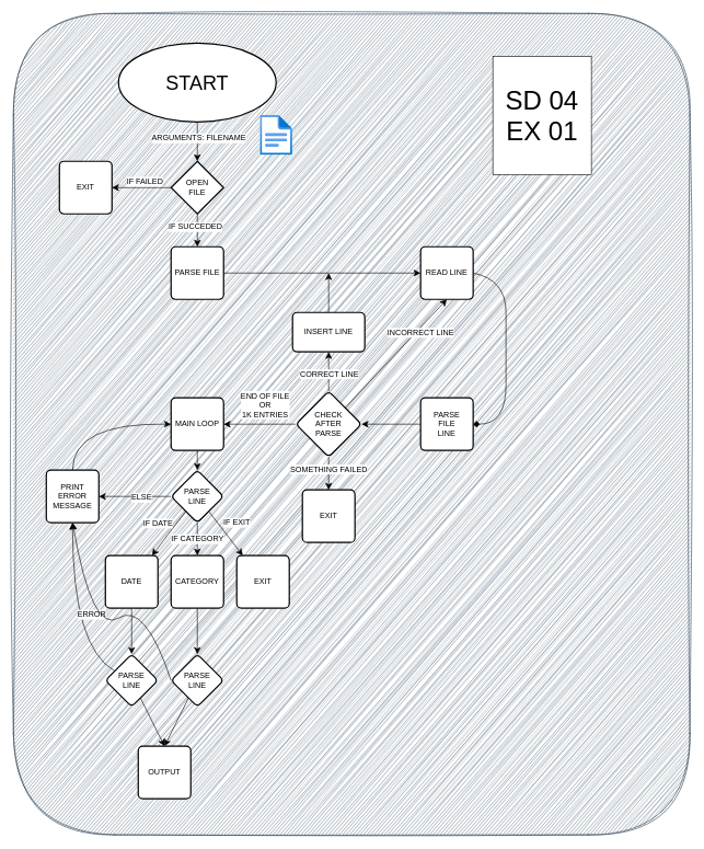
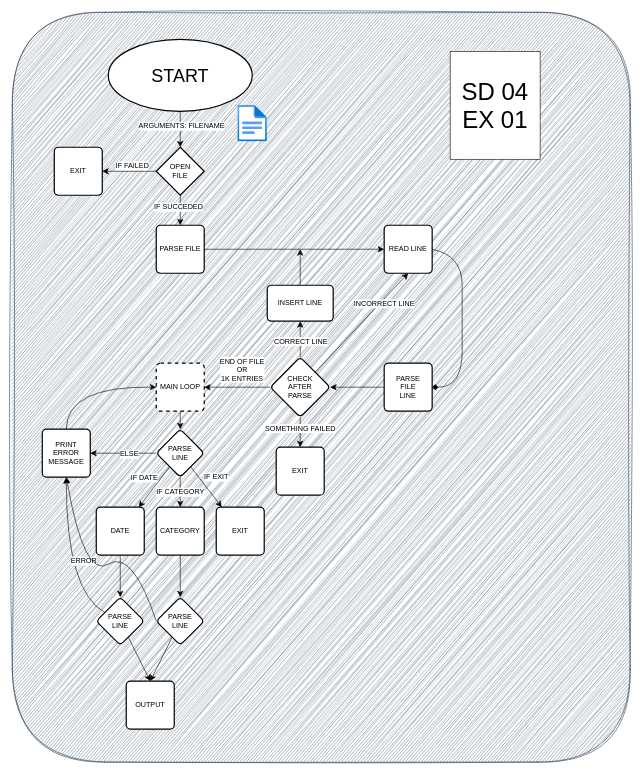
- <mxCell id="26" value="MAIN LOOP" style="rounded=1;whiteSpace=wrap;html=1;absoluteArcSize=1;arcSize=14;strokeWidth=2;" vertex="1" parent="1"><mxGeometry x="260" y="605" width="80" height="80" as="geometry" /></mxCell>
+ <mxCell id="26" value="MAIN LOOP" style="rounded=1;whiteSpace=wrap;html=1;absoluteArcSize=1;arcSize=14;strokeWidth=2;dashed=1;" vertex="1" parent="1"><mxGeometry x="260" y="605" width="80" height="80" as="geometry" /></mxCell>
